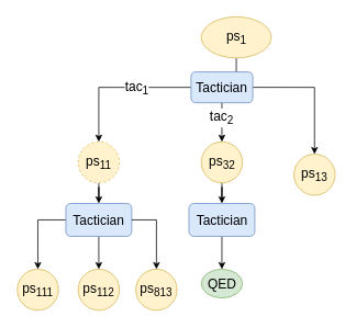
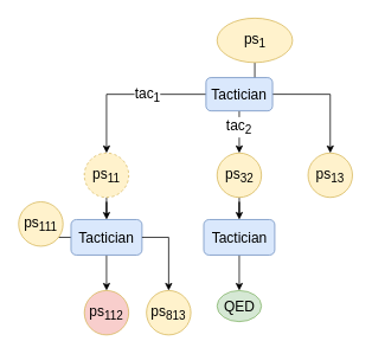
- <mxCell id="8" value="&lt;font style=&quot;font-size: 16px;&quot;&gt;ps&lt;sub&gt;13&lt;/sub&gt;&lt;/font&gt;" style="ellipse;whiteSpace=wrap;html=1;aspect=fixed;fillColor=#fff2cc;strokeColor=#d6b656;" parent="1" vertex="1"><mxGeometry x="356" y="187" width="50" height="50" as="geometry" /></mxCell>
+ <mxCell id="8" value="&lt;font style=&quot;font-size: 16px;&quot;&gt;ps&lt;sub&gt;13&lt;/sub&gt;&lt;/font&gt;" style="ellipse;whiteSpace=wrap;html=1;aspect=fixed;fillColor=#fff2cc;strokeColor=#d6b656;" parent="1" vertex="1"><mxGeometry x="346" y="172" width="50" height="50" as="geometry" /></mxCell>
- <mxCell id="20" value="&lt;font style=&quot;font-size: 16px;&quot;&gt;ps&lt;sub&gt;111&lt;/sub&gt;&lt;/font&gt;" style="ellipse;whiteSpace=wrap;html=1;aspect=fixed;fillColor=#fff2cc;strokeColor=#d6b656;" parent="1" vertex="1"><mxGeometry x="20" y="327" width="50" height="50" as="geometry" /></mxCell>
+ <mxCell id="20" value="&lt;font style=&quot;font-size: 16px;&quot;&gt;ps&lt;sub&gt;111&lt;/sub&gt;&lt;/font&gt;" style="ellipse;whiteSpace=wrap;html=1;aspect=fixed;fillColor=#fff2cc;strokeColor=#d6b656;" parent="1" vertex="1"><mxGeometry x="20" y="227" width="50" height="50" as="geometry" /></mxCell>
- <mxCell id="21" value="&lt;font style=&quot;font-size: 16px;&quot;&gt;ps&lt;sub&gt;112&lt;/sub&gt;&lt;/font&gt;" style="ellipse;whiteSpace=wrap;html=1;aspect=fixed;fillColor=#fff2cc;strokeColor=#d6b656;" parent="1" vertex="1"><mxGeometry x="94" y="327" width="50" height="50" as="geometry" /></mxCell>
+ <mxCell id="21" value="&lt;font style=&quot;font-size: 16px;&quot;&gt;ps&lt;sub&gt;112&lt;/sub&gt;&lt;/font&gt;" style="ellipse;whiteSpace=wrap;html=1;aspect=fixed;fillColor=#f8cecc;strokeColor=#d6b656;" parent="1" vertex="1"><mxGeometry x="94" y="327" width="50" height="50" as="geometry" /></mxCell>
